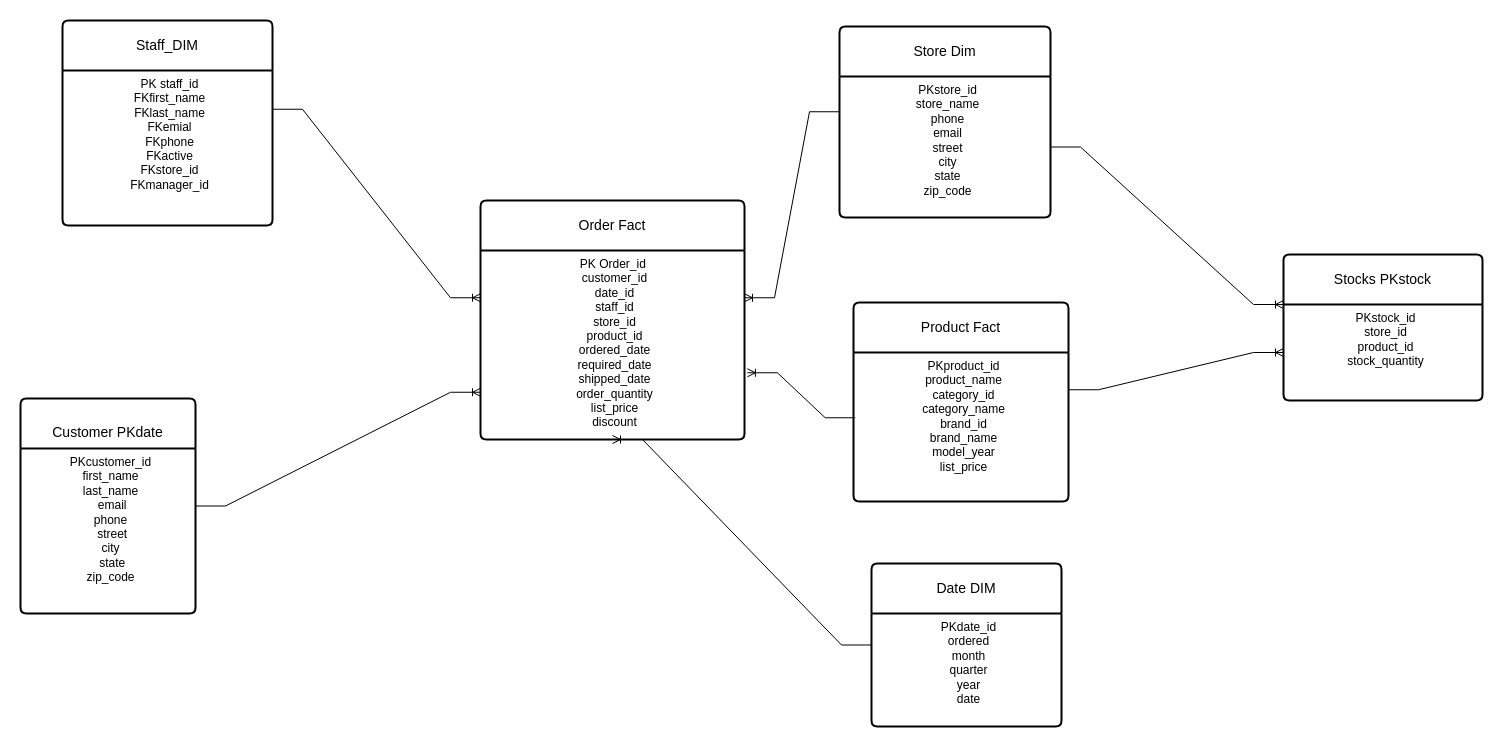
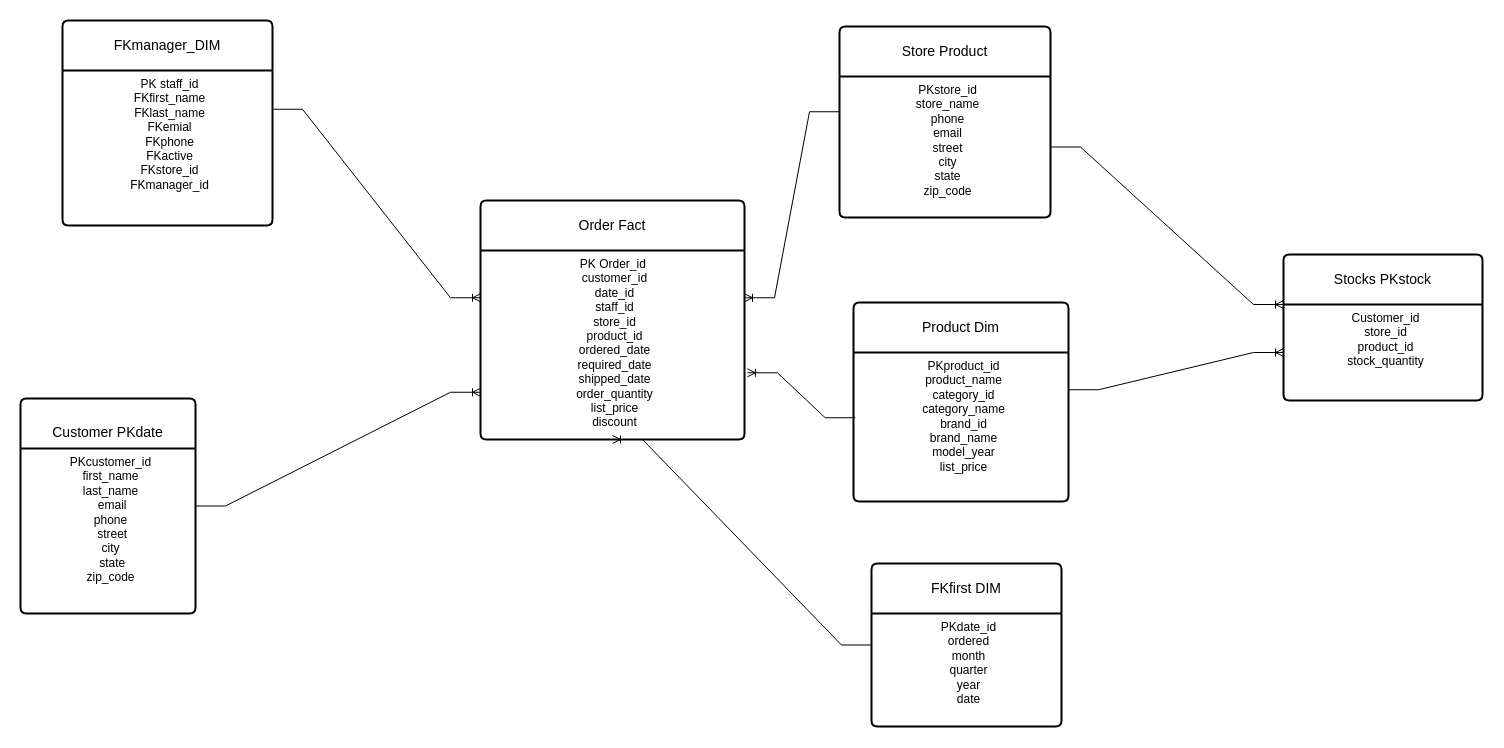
- <mxCell id="4" value="Staff_DIM" style="swimlane;childLayout=stackLayout;horizontal=1;startSize=50;horizontalStack=0;rounded=1;fontSize=14;fontStyle=0;strokeWidth=2;resizeParent=0;resizeLast=1;shadow=0;dashed=0;align=center;arcSize=4;whiteSpace=wrap;html=1;" parent="1" vertex="1"><mxGeometry x="62" y="20" width="210" height="205" as="geometry" /></mxCell>
+ <mxCell id="4" value="FKmanager_DIM" style="swimlane;childLayout=stackLayout;horizontal=1;startSize=50;horizontalStack=0;rounded=1;fontSize=14;fontStyle=0;strokeWidth=2;resizeParent=0;resizeLast=1;shadow=0;dashed=0;align=center;arcSize=4;whiteSpace=wrap;html=1;" parent="1" vertex="1"><mxGeometry x="62" y="20" width="210" height="205" as="geometry" /></mxCell>
- <mxCell id="10" value="Store Dim" style="swimlane;childLayout=stackLayout;horizontal=1;startSize=50;horizontalStack=0;rounded=1;fontSize=14;fontStyle=0;strokeWidth=2;resizeParent=0;resizeLast=1;shadow=0;dashed=0;align=center;arcSize=4;whiteSpace=wrap;html=1;" parent="1" vertex="1"><mxGeometry x="839" y="26" width="211" height="191" as="geometry" /></mxCell>
+ <mxCell id="10" value="Store Product" style="swimlane;childLayout=stackLayout;horizontal=1;startSize=50;horizontalStack=0;rounded=1;fontSize=14;fontStyle=0;strokeWidth=2;resizeParent=0;resizeLast=1;shadow=0;dashed=0;align=center;arcSize=4;whiteSpace=wrap;html=1;" parent="1" vertex="1"><mxGeometry x="839" y="26" width="211" height="191" as="geometry" /></mxCell>
- <mxCell id="14" value="Product Fact" style="swimlane;childLayout=stackLayout;horizontal=1;startSize=50;horizontalStack=0;rounded=1;fontSize=14;fontStyle=0;strokeWidth=2;resizeParent=0;resizeLast=1;shadow=0;dashed=0;align=center;arcSize=4;whiteSpace=wrap;html=1;" parent="1" vertex="1"><mxGeometry x="853" y="302" width="215" height="199" as="geometry" /></mxCell>
+ <mxCell id="14" value="Product Dim" style="swimlane;childLayout=stackLayout;horizontal=1;startSize=50;horizontalStack=0;rounded=1;fontSize=14;fontStyle=0;strokeWidth=2;resizeParent=0;resizeLast=1;shadow=0;dashed=0;align=center;arcSize=4;whiteSpace=wrap;html=1;" parent="1" vertex="1"><mxGeometry x="853" y="302" width="215" height="199" as="geometry" /></mxCell>
- <mxCell id="13" value="&lt;span style=&quot;text-wrap: wrap; background-color: initial;&quot;&gt;PKstock_id&lt;/span&gt;&lt;div&gt;&lt;span style=&quot;text-wrap: wrap; background-color: initial;&quot;&gt;store_id&lt;/span&gt;&lt;div style=&quot;text-wrap: wrap;&quot;&gt;product_id&lt;/div&gt;&lt;div style=&quot;text-wrap: wrap;&quot;&gt;&lt;span style=&quot;background-color: initial;&quot;&gt;stock_quantity&lt;/span&gt;&lt;/div&gt;&lt;/div&gt;" style="align=center;strokeColor=none;fillColor=none;spacingLeft=4;fontSize=12;verticalAlign=top;resizable=0;rotatable=0;part=1;html=1;" parent="12" vertex="1"><mxGeometry y="50" width="199" height="96" as="geometry" /></mxCell>
+ <mxCell id="13" value="&lt;span style=&quot;text-wrap: wrap; background-color: initial;&quot;&gt;Customer_id&lt;/span&gt;&lt;div&gt;&lt;span style=&quot;text-wrap: wrap; background-color: initial;&quot;&gt;store_id&lt;/span&gt;&lt;div style=&quot;text-wrap: wrap;&quot;&gt;product_id&lt;/div&gt;&lt;div style=&quot;text-wrap: wrap;&quot;&gt;&lt;span style=&quot;background-color: initial;&quot;&gt;stock_quantity&lt;/span&gt;&lt;/div&gt;&lt;/div&gt;" style="align=center;strokeColor=none;fillColor=none;spacingLeft=4;fontSize=12;verticalAlign=top;resizable=0;rotatable=0;part=1;html=1;" parent="12" vertex="1"><mxGeometry y="50" width="199" height="96" as="geometry" /></mxCell>
- <mxCell id="6" value="Date DIM" style="swimlane;childLayout=stackLayout;horizontal=1;startSize=50;horizontalStack=0;rounded=1;fontSize=14;fontStyle=0;strokeWidth=2;resizeParent=0;resizeLast=1;shadow=0;dashed=0;align=center;arcSize=4;whiteSpace=wrap;html=1;" parent="1" vertex="1"><mxGeometry x="871" y="563" width="190" height="163" as="geometry" /></mxCell>
+ <mxCell id="6" value="FKfirst DIM" style="swimlane;childLayout=stackLayout;horizontal=1;startSize=50;horizontalStack=0;rounded=1;fontSize=14;fontStyle=0;strokeWidth=2;resizeParent=0;resizeLast=1;shadow=0;dashed=0;align=center;arcSize=4;whiteSpace=wrap;html=1;" parent="1" vertex="1"><mxGeometry x="871" y="563" width="190" height="163" as="geometry" /></mxCell>
